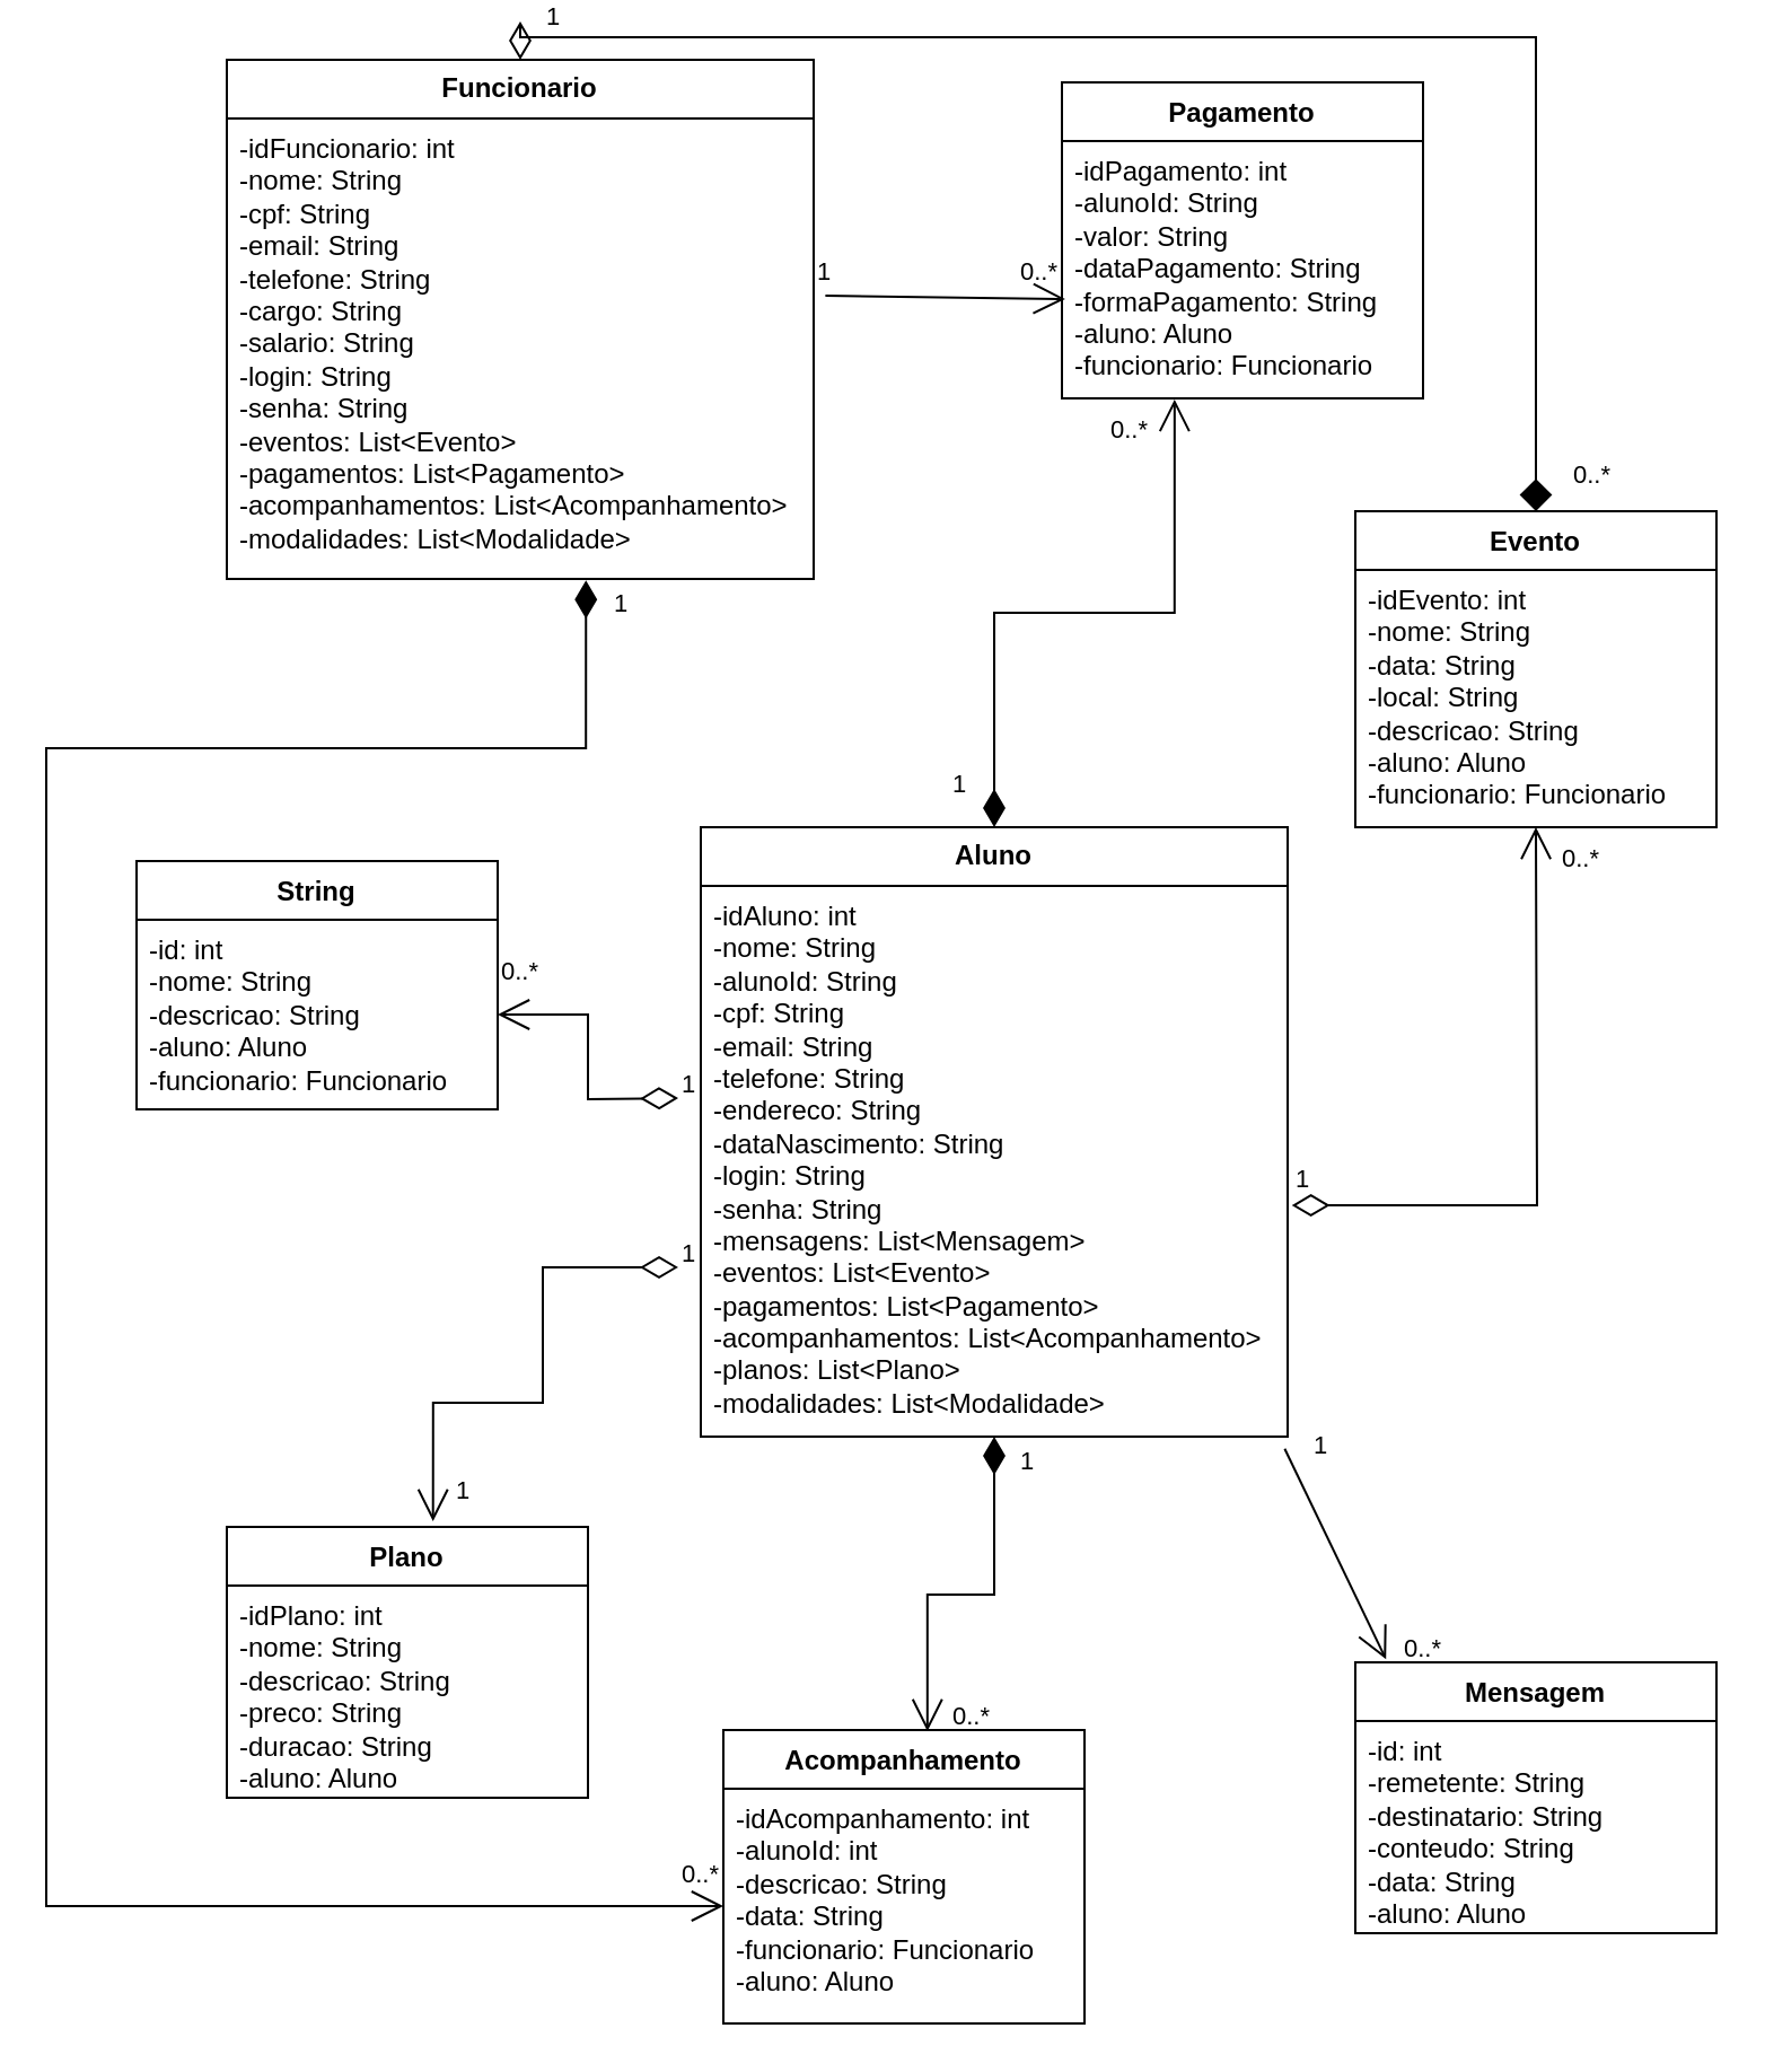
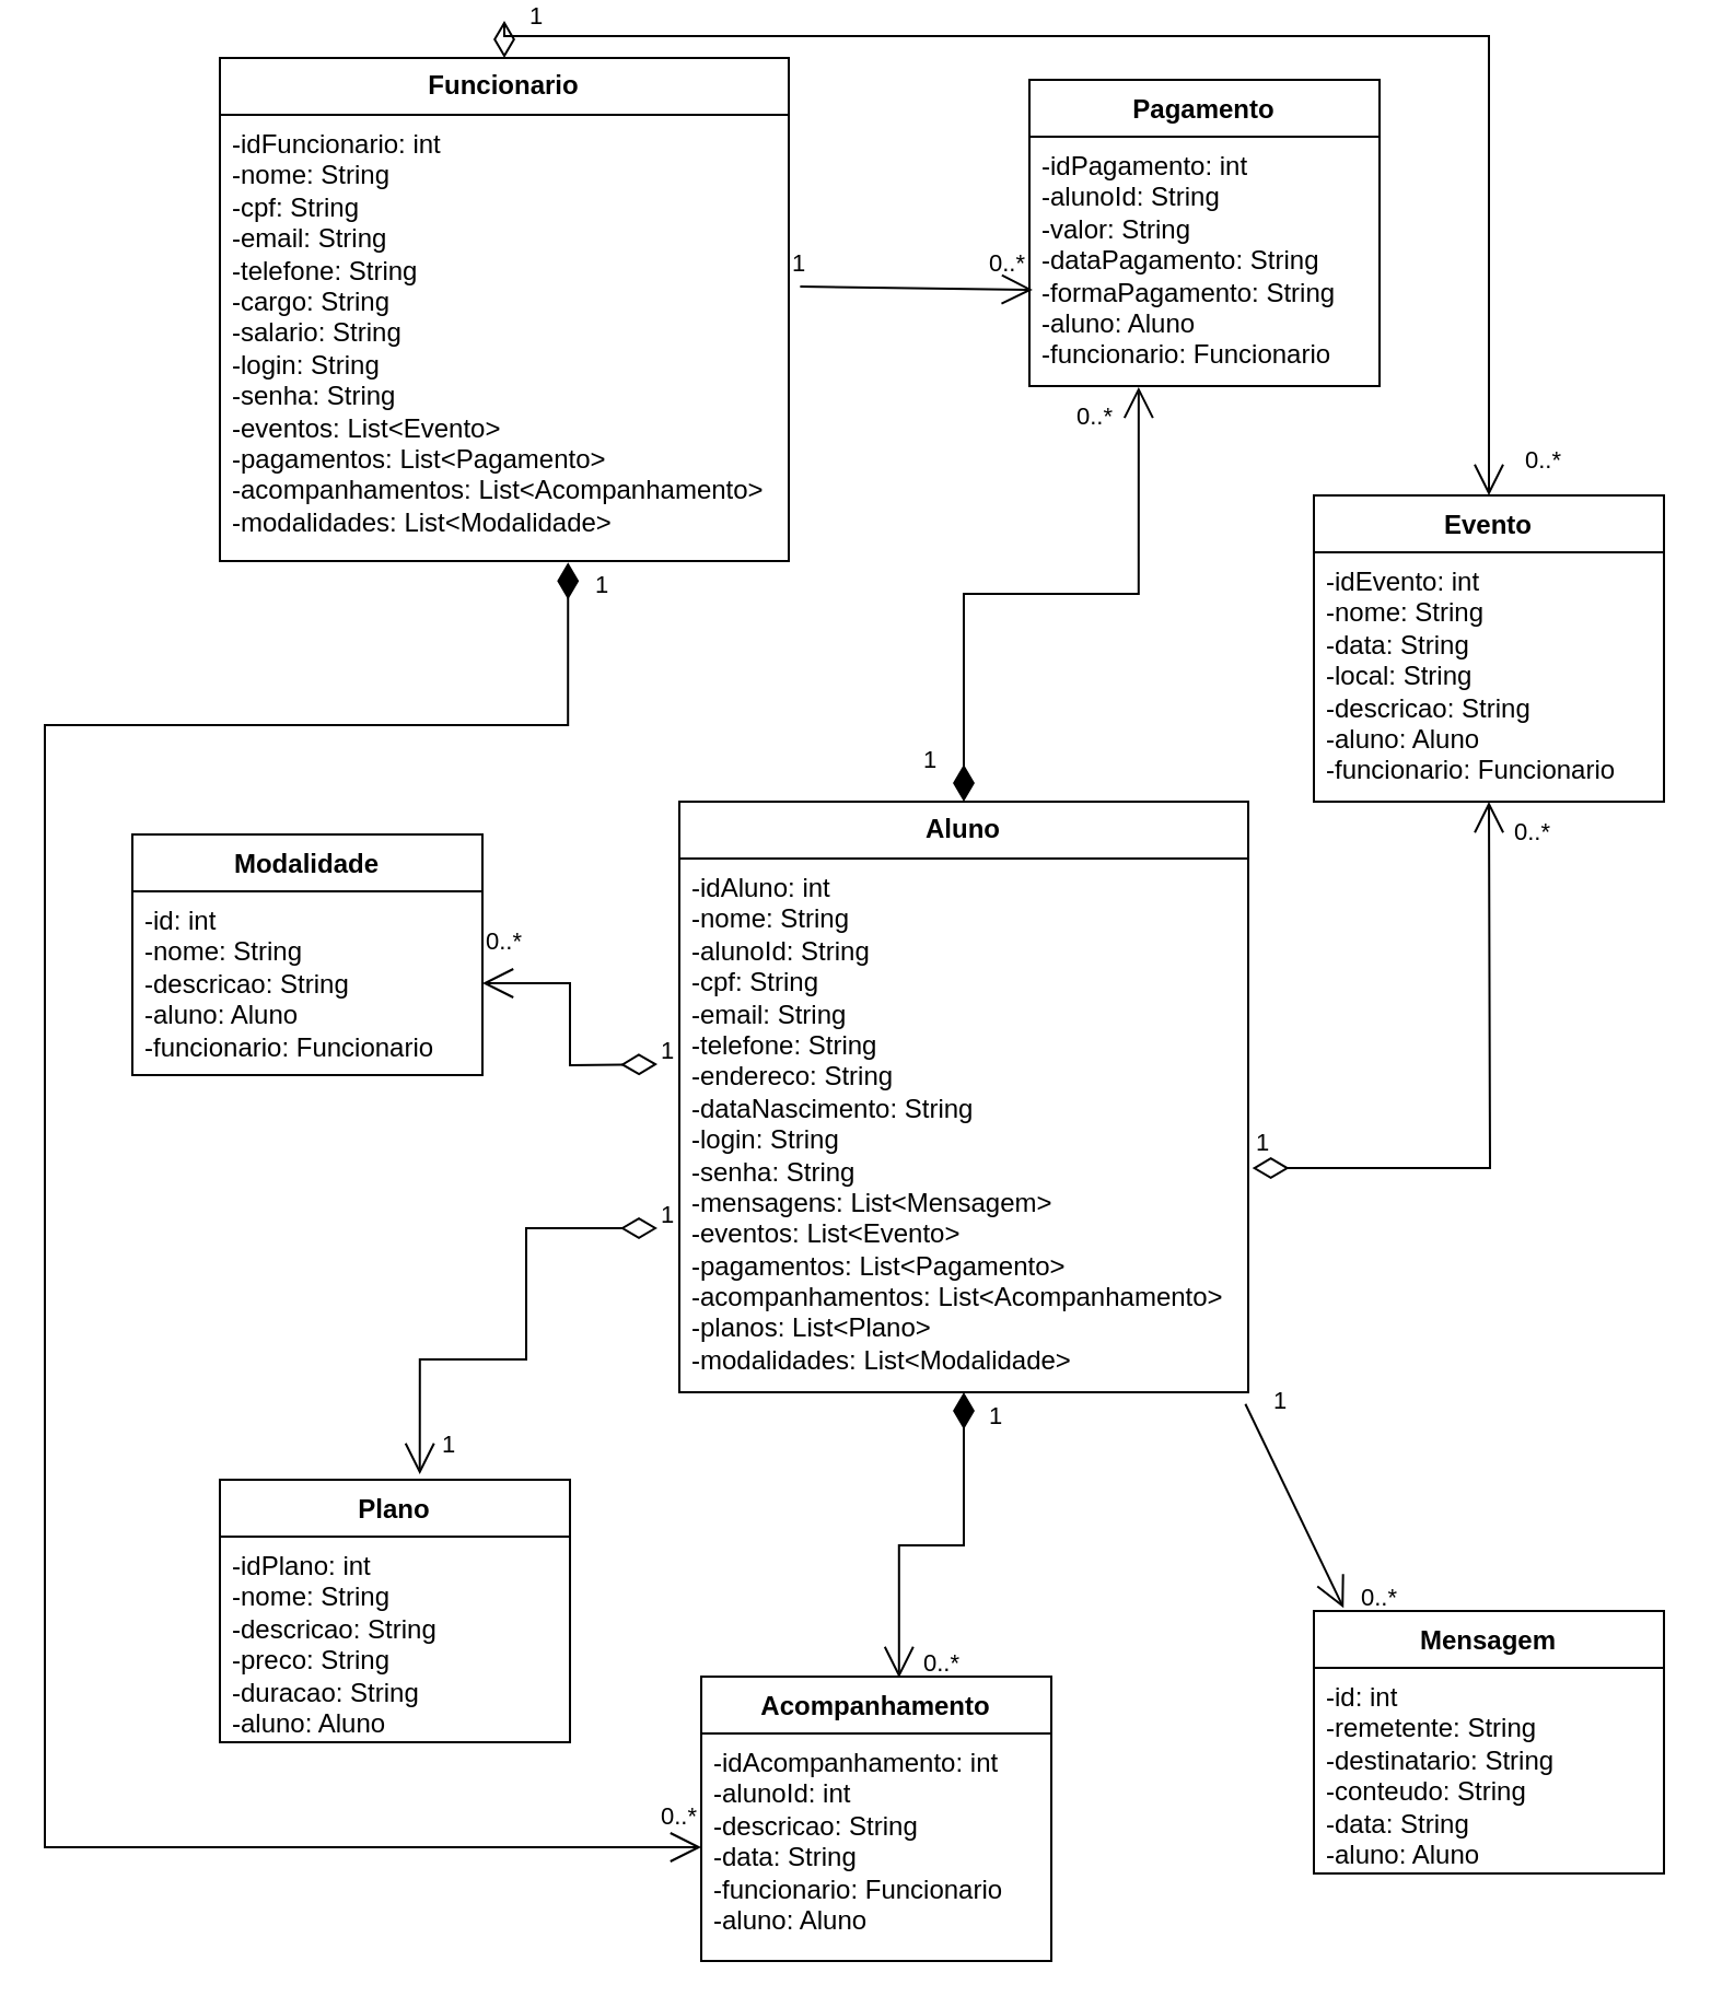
- <mxCell id="33" value="1" style="endArrow=diamond;html=1;endSize=12;startArrow=diamondThin;startSize=14;startFill=0;edgeStyle=orthogonalEdgeStyle;align=left;verticalAlign=bottom;rounded=0;exitX=0.5;exitY=0;exitDx=0;exitDy=0;entryX=0.5;entryY=0;entryDx=0;entryDy=0;" edge="1" parent="1" source="5" target="9"><mxGeometry x="-0.94" relative="1" as="geometry"><mxPoint x="320" y="480" as="sourcePoint" /><mxPoint x="480" y="480" as="targetPoint" /><mxPoint as="offset" /></mxGeometry></mxCell>
+ <mxCell id="33" value="1" style="endArrow=open;html=1;endSize=12;startArrow=diamondThin;startSize=14;startFill=0;edgeStyle=orthogonalEdgeStyle;align=left;verticalAlign=bottom;rounded=0;exitX=0.5;exitY=0;exitDx=0;exitDy=0;entryX=0.5;entryY=0;entryDx=0;entryDy=0;" edge="1" parent="1" source="5" target="9"><mxGeometry x="-0.94" relative="1" as="geometry"><mxPoint x="320" y="480" as="sourcePoint" /><mxPoint x="480" y="480" as="targetPoint" /><mxPoint as="offset" /></mxGeometry></mxCell>
- <mxCell id="13" value="String" style="swimlane;fontStyle=1;align=center;verticalAlign=top;childLayout=stackLayout;horizontal=1;startSize=26;horizontalStack=0;resizeParent=1;resizeParentMax=0;resizeLast=0;collapsible=1;marginBottom=0;whiteSpace=wrap;html=1;" vertex="1" parent="1"><mxGeometry x="60" y="375" width="160" height="110" as="geometry" /></mxCell>
+ <mxCell id="13" value="Modalidade" style="swimlane;fontStyle=1;align=center;verticalAlign=top;childLayout=stackLayout;horizontal=1;startSize=26;horizontalStack=0;resizeParent=1;resizeParentMax=0;resizeLast=0;collapsible=1;marginBottom=0;whiteSpace=wrap;html=1;" vertex="1" parent="1"><mxGeometry x="60" y="375" width="160" height="110" as="geometry" /></mxCell>
